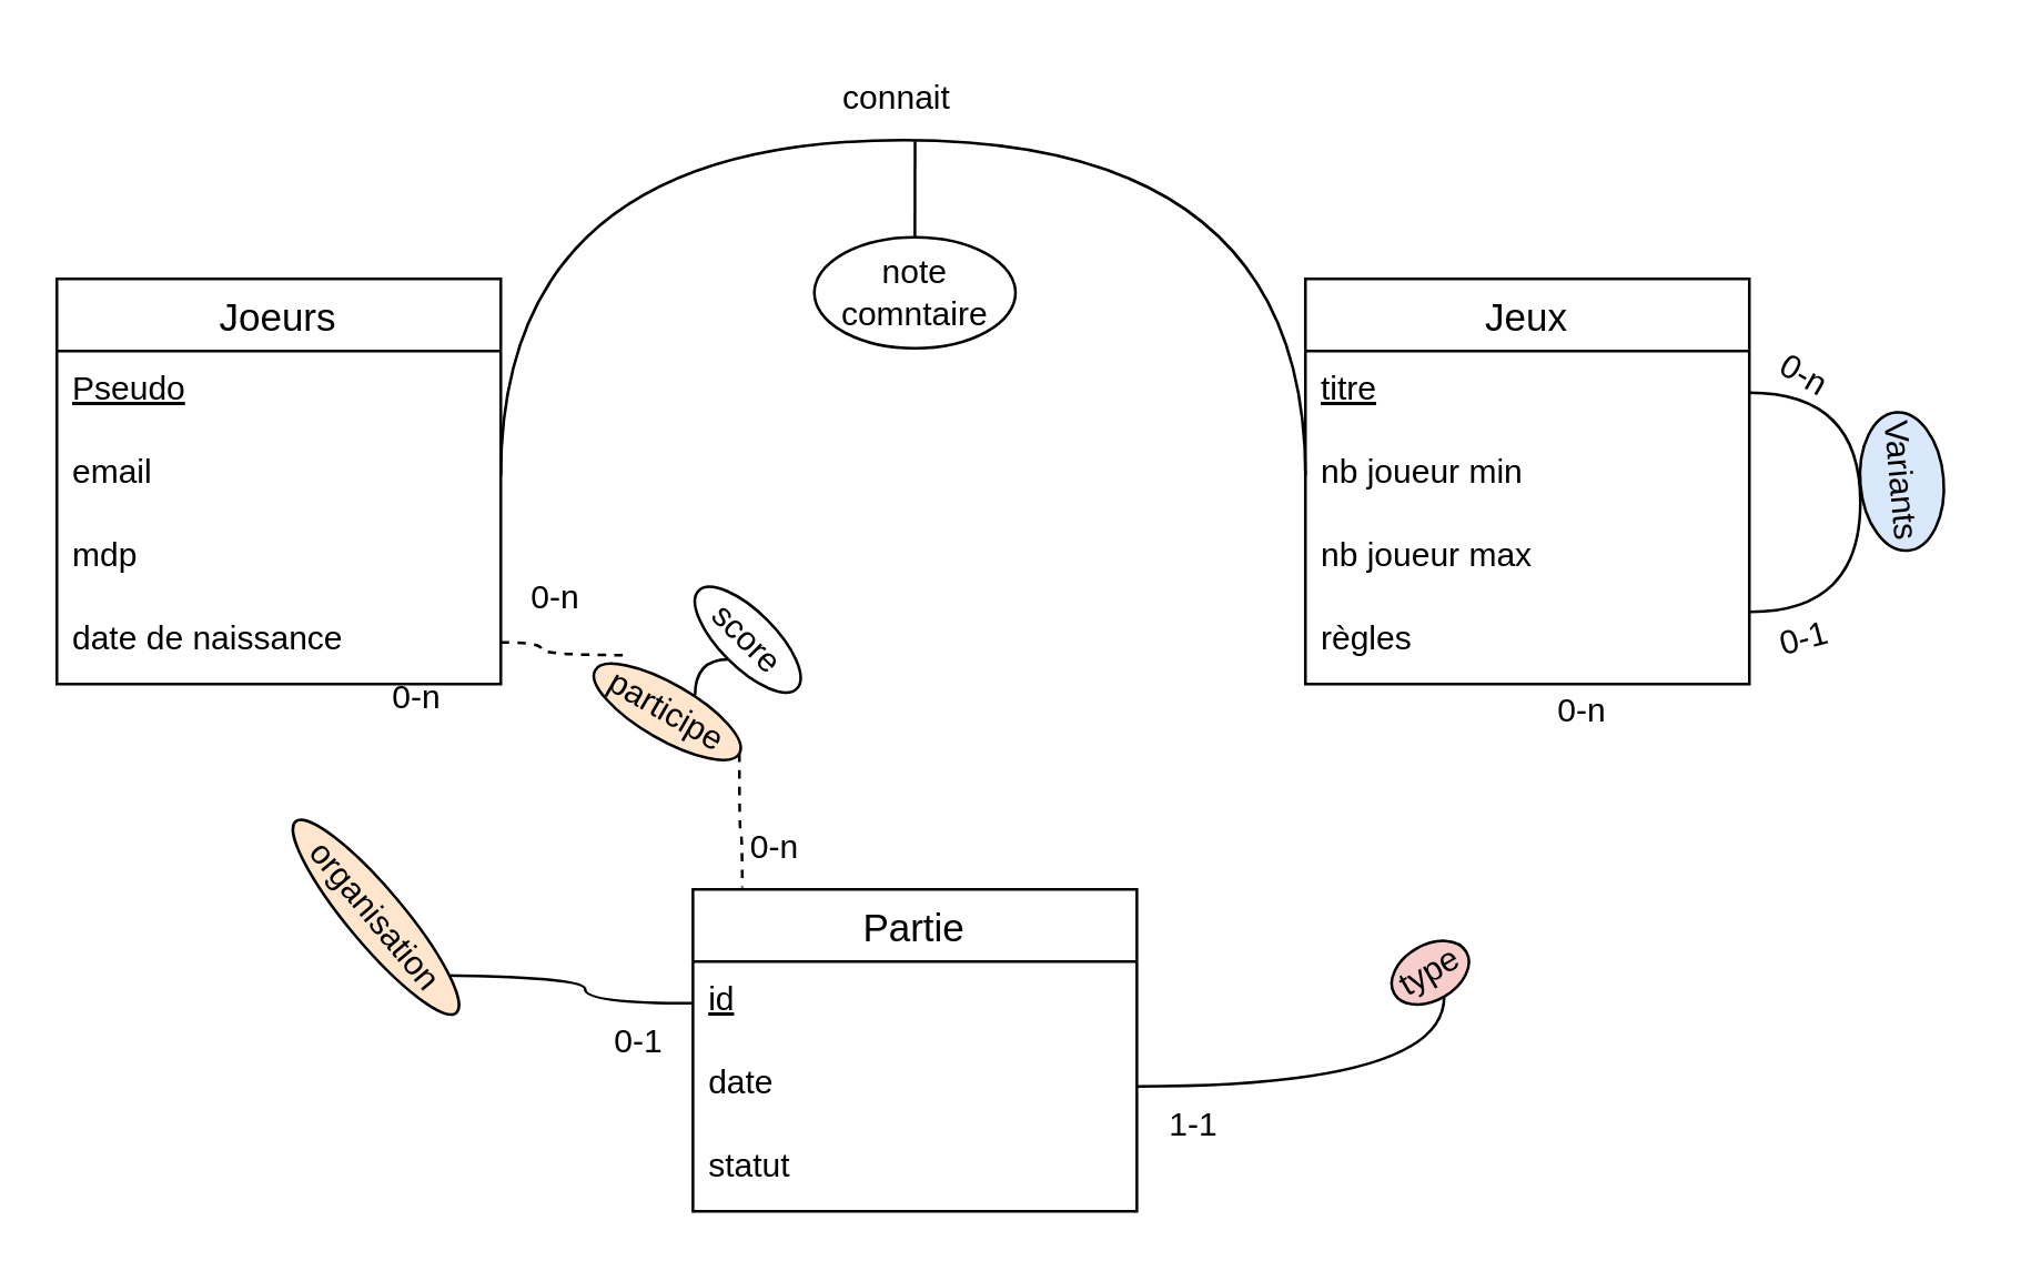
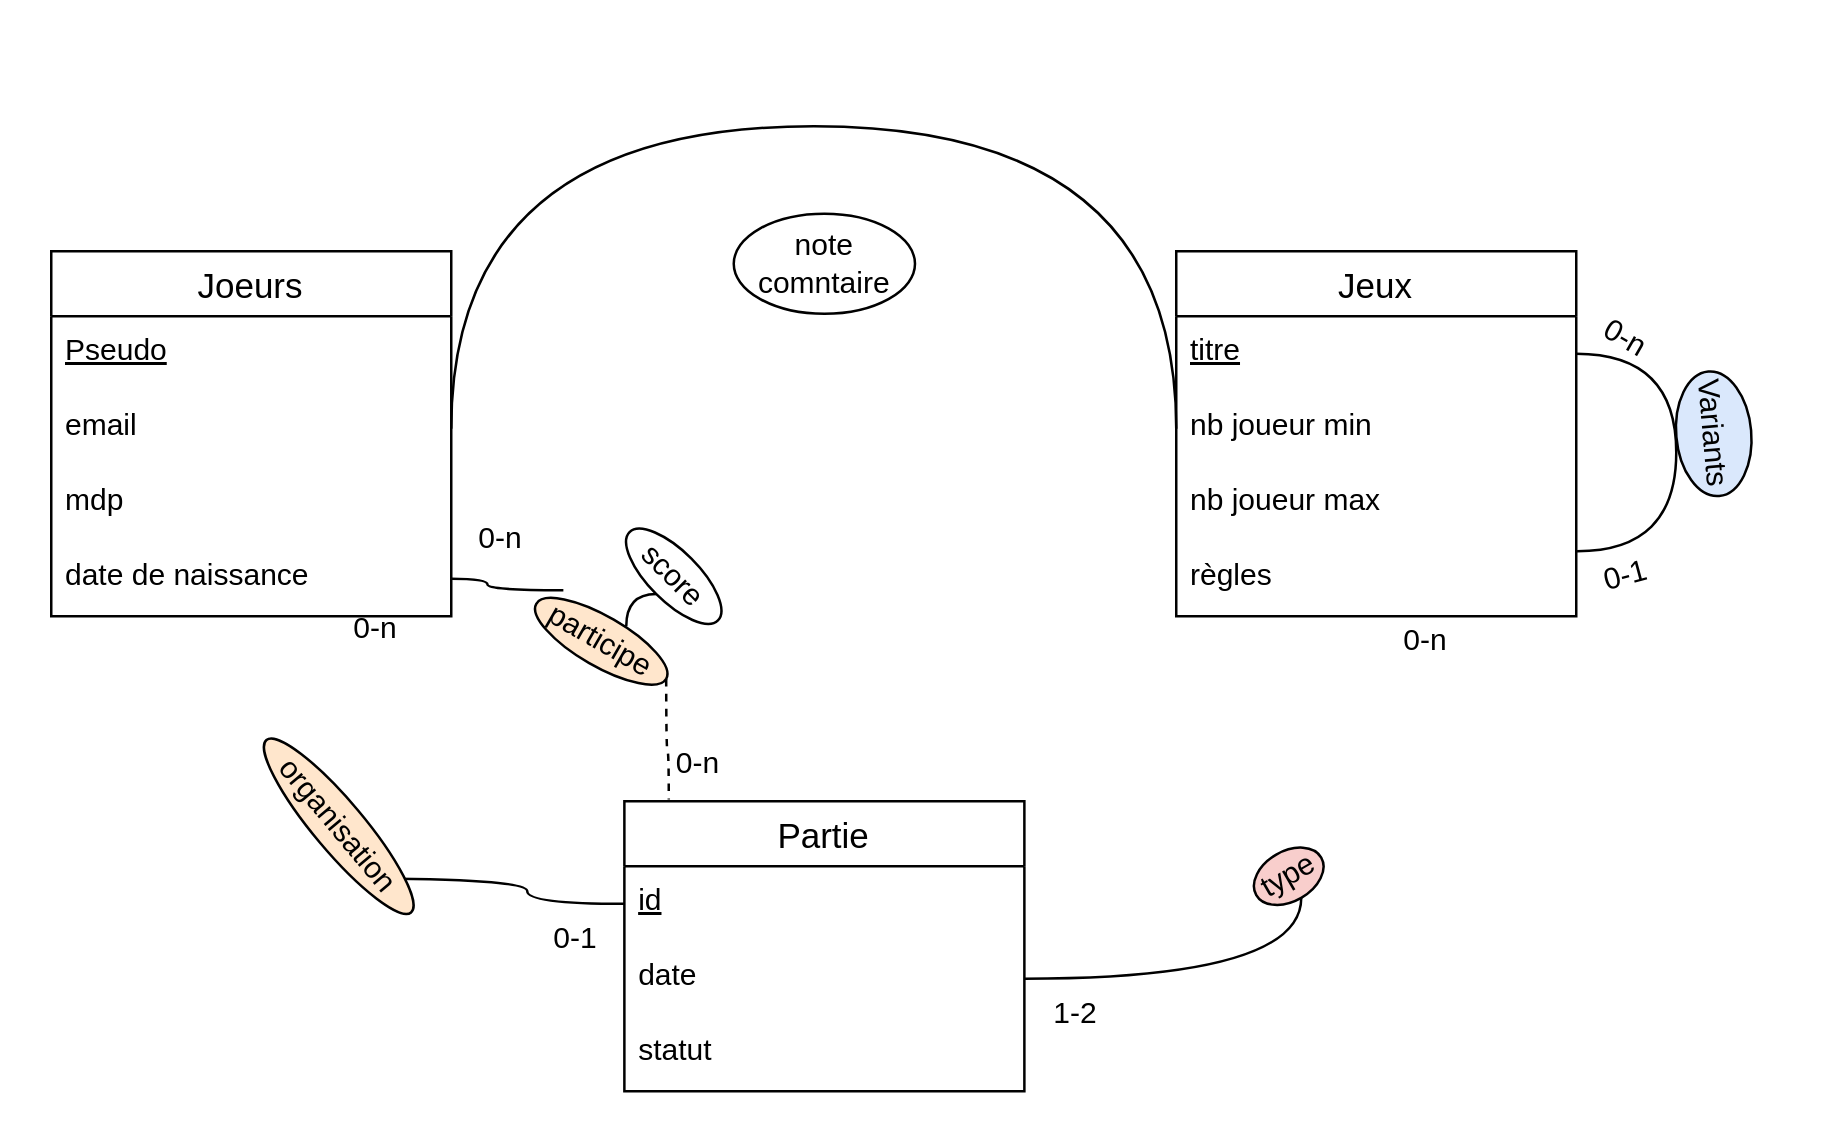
- <mxCell id="16" value="connait" style="text;html=1;strokeColor=none;fillColor=none;align=center;verticalAlign=middle;whiteSpace=wrap;rounded=0;" vertex="1" parent="14"><mxGeometry x="113" width="60" height="30" as="geometry" /></mxCell>
- <mxCell id="17" style="edgeStyle=orthogonalEdgeStyle;curved=1;html=1;exitX=0.5;exitY=0;exitDx=0;exitDy=0;entryX=0.605;entryY=1.012;entryDx=0;entryDy=0;entryPerimeter=0;endArrow=none;endFill=0;" edge="1" parent="1" source="18" target="16"><mxGeometry relative="1" as="geometry" /></mxCell>
- <mxCell id="24" value="" style="edgeStyle=orthogonalEdgeStyle;curved=1;html=1;exitX=1;exitY=0.5;exitDx=0;exitDy=0;entryX=0.111;entryY=-0.006;entryDx=0;entryDy=0;entryPerimeter=0;endArrow=none;endFill=0;dashed=1;" edge="1" parent="1" source="7" target="25"><mxGeometry relative="1" as="geometry"><mxPoint x="180" y="231" as="sourcePoint" /><mxPoint x="267.01" y="319.304" as="targetPoint" /></mxGeometry></mxCell>
+ <mxCell id="24" value="" style="edgeStyle=orthogonalEdgeStyle;curved=1;html=1;exitX=1;exitY=0.5;exitDx=0;exitDy=0;entryX=0.111;entryY=-0.006;entryDx=0;entryDy=0;entryPerimeter=0;endArrow=none;endFill=0;" edge="1" parent="1" source="7" target="25"><mxGeometry relative="1" as="geometry"><mxPoint x="180" y="231" as="sourcePoint" /><mxPoint x="267.01" y="319.304" as="targetPoint" /></mxGeometry></mxCell>
- <mxCell id="33" value="1-1" style="text;html=1;strokeColor=none;fillColor=none;align=center;verticalAlign=middle;whiteSpace=wrap;rounded=0;" vertex="1" parent="1"><mxGeometry x="400" y="390" width="60" height="30" as="geometry" /></mxCell>
+ <mxCell id="33" value="1-2" style="text;html=1;strokeColor=none;fillColor=none;align=center;verticalAlign=middle;whiteSpace=wrap;rounded=0;" vertex="1" parent="1"><mxGeometry x="400" y="390" width="60" height="30" as="geometry" /></mxCell>
